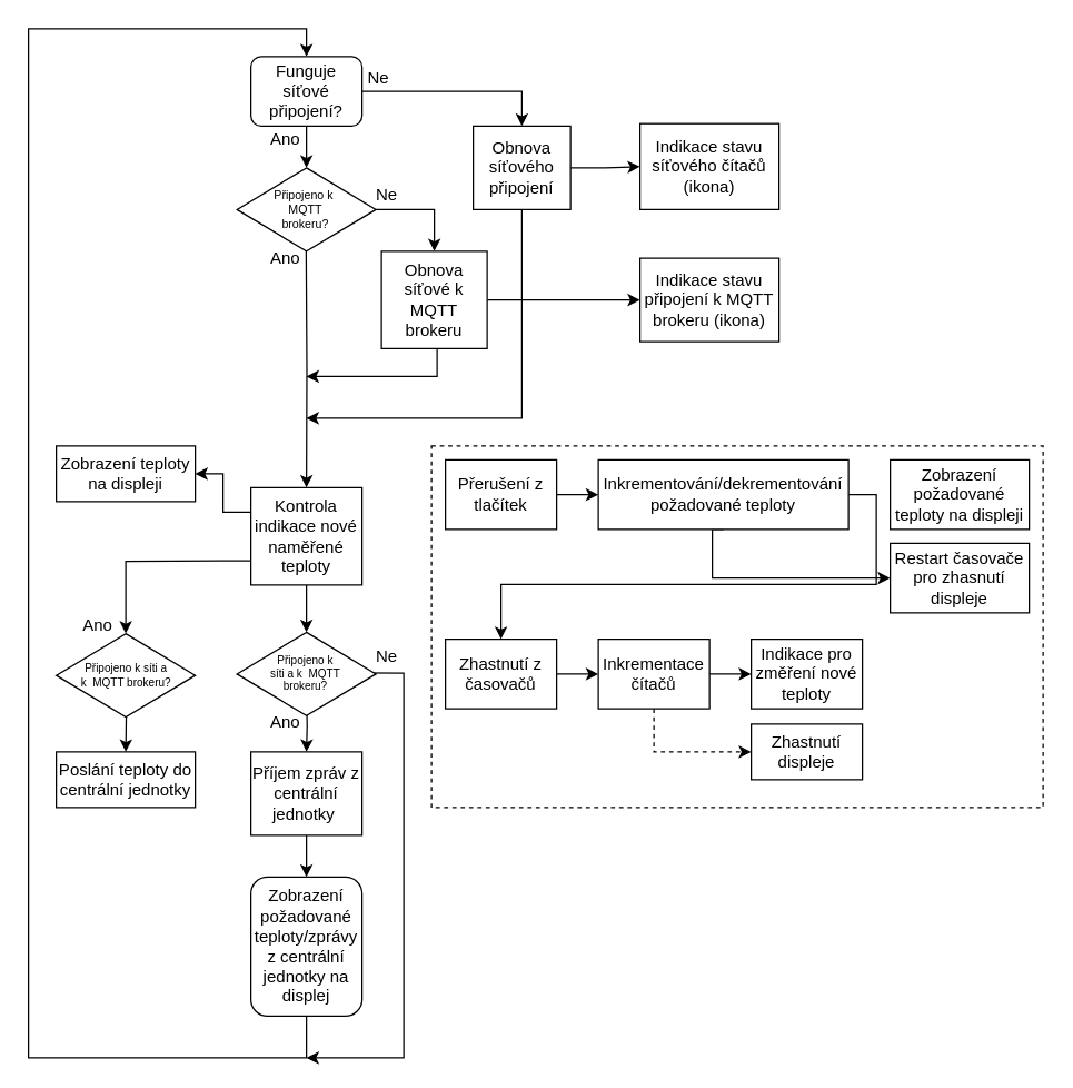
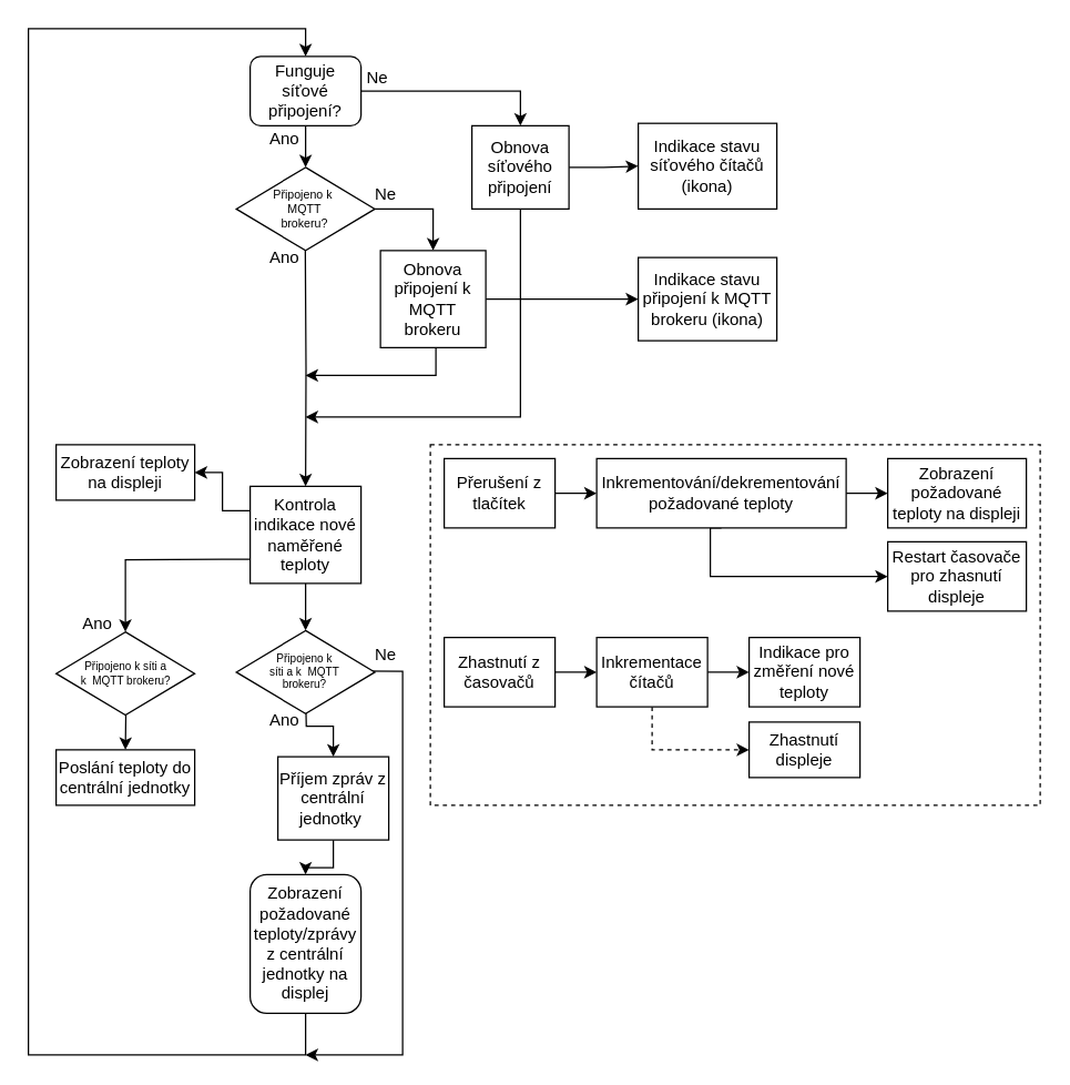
- <mxCell id="35" value="Obnova síťové k MQTT brokeru" style="whiteSpace=wrap;html=1;rounded=0;shadow=0;sketch=0;" parent="1" vertex="1"><mxGeometry x="274" y="180" width="76" height="70" as="geometry" /></mxCell>
+ <mxCell id="35" value="Obnova připojení k MQTT brokeru" style="whiteSpace=wrap;html=1;rounded=0;shadow=0;sketch=0;" parent="1" vertex="1"><mxGeometry x="274" y="180" width="76" height="70" as="geometry" /></mxCell>
- <mxCell id="9" style="edgeStyle=orthogonalEdgeStyle;rounded=0;orthogonalLoop=1;jettySize=auto;html=1;exitX=1;exitY=0.5;exitDx=0;exitDy=0;" parent="1" source="11" target="8" edge="1"><mxGeometry relative="1" as="geometry"><mxPoint x="627" y="352.5" as="targetPoint" /></mxGeometry></mxCell>
+ <mxCell id="9" style="edgeStyle=orthogonalEdgeStyle;rounded=0;orthogonalLoop=1;jettySize=auto;html=1;exitX=1;exitY=0.5;exitDx=0;exitDy=0;entryX=0;entryY=0.5;entryDx=0;entryDy=0;" parent="1" source="11" target="20" edge="1"><mxGeometry relative="1" as="geometry"><mxPoint x="627" y="352.5" as="targetPoint" /></mxGeometry></mxCell>
- <mxCell id="19" value="Příjem zpráv z centrální jednotky&amp;nbsp;" style="whiteSpace=wrap;html=1;rounded=0;shadow=0;sketch=0;" parent="1" vertex="1"><mxGeometry x="180" y="540" width="80" height="60" as="geometry" /></mxCell>
+ <mxCell id="19" value="Příjem zpráv z centrální jednotky&amp;nbsp;" style="whiteSpace=wrap;html=1;rounded=0;shadow=0;sketch=0;" parent="1" vertex="1"><mxGeometry x="200" y="545" width="80" height="60" as="geometry" /></mxCell>
